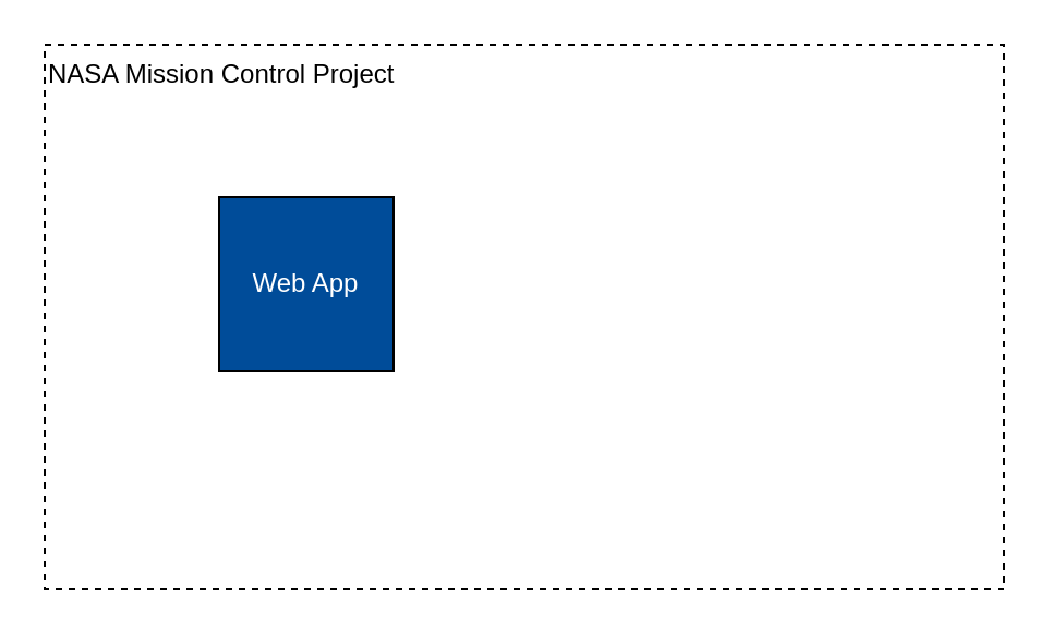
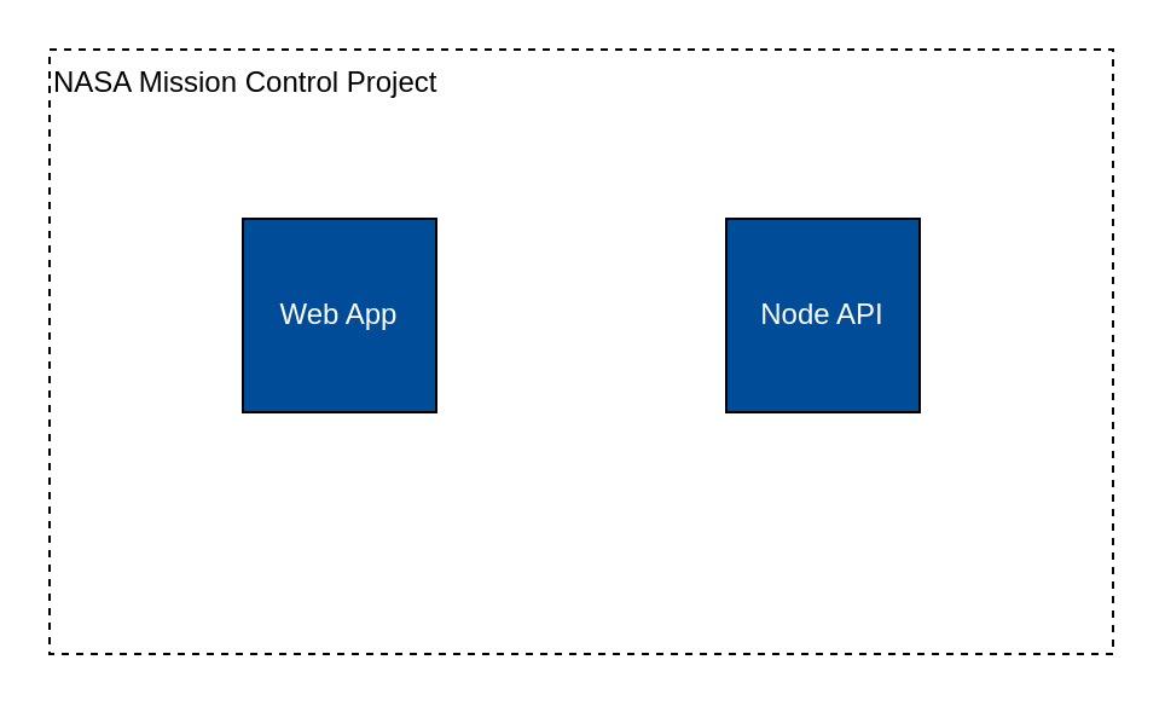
+ <mxCell id="4" value="Node API" style="whiteSpace=wrap;html=1;aspect=fixed;fillColor=#004C99;fontColor=#FFFFFF;" vertex="1" parent="1"><mxGeometry x="300" y="90" width="80" height="80" as="geometry" /></mxCell>
